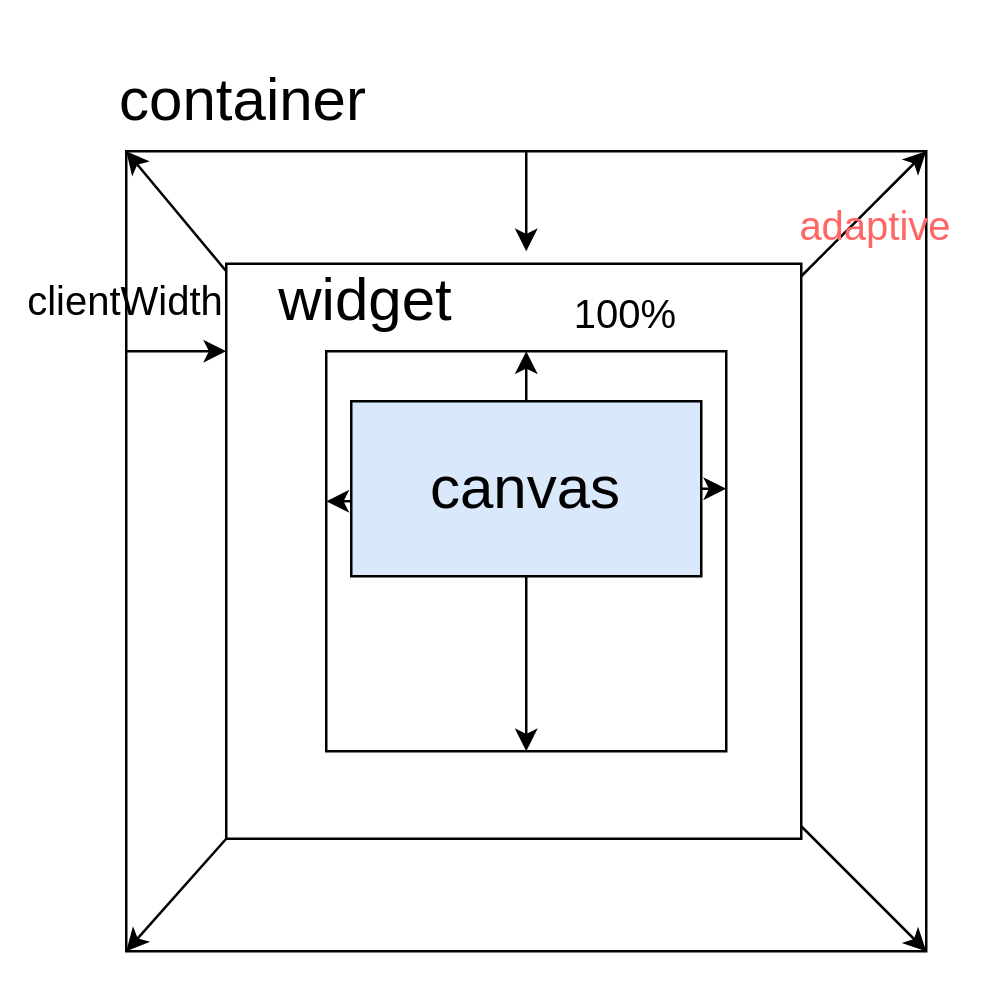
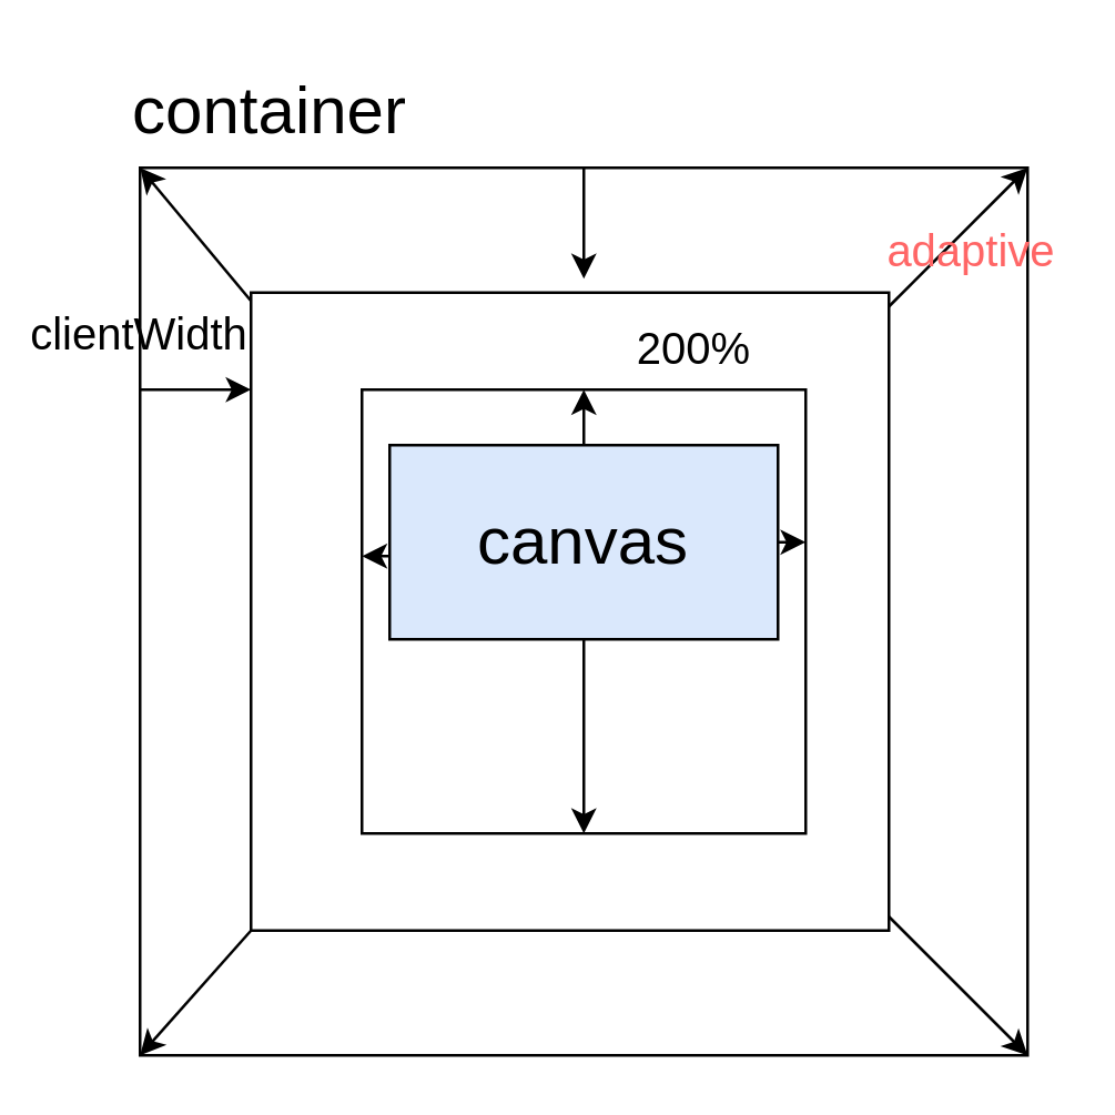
- <mxCell id="5" value="widget" style="text;html=1;strokeColor=none;fillColor=none;align=center;verticalAlign=middle;whiteSpace=wrap;rounded=0;fontSize=24;" vertex="1" parent="1"><mxGeometry x="116" y="105" width="60" height="30" as="geometry" /></mxCell>
- <mxCell id="15" value="100%" style="text;html=1;strokeColor=none;fillColor=none;align=center;verticalAlign=middle;whiteSpace=wrap;rounded=0;fontSize=16;" vertex="1" parent="1"><mxGeometry x="220" y="110" width="60" height="30" as="geometry" /></mxCell>
+ <mxCell id="15" value="200%" style="text;html=1;strokeColor=none;fillColor=none;align=center;verticalAlign=middle;whiteSpace=wrap;rounded=0;fontSize=16;" vertex="1" parent="1"><mxGeometry x="220" y="110" width="60" height="30" as="geometry" /></mxCell>
